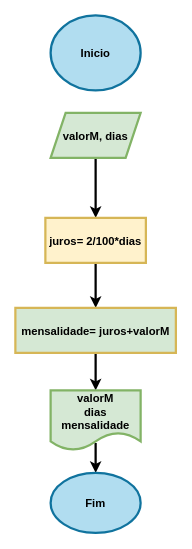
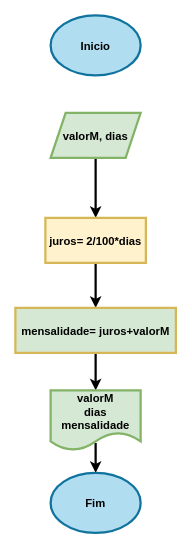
- <mxCell id="2" value="Inicio" style="ellipse;whiteSpace=wrap;html=1;fillColor=#b1ddf0;strokeColor=#10739e;strokeWidth=3;fontStyle=1;fontSize=15;" vertex="1" parent="1"><mxGeometry x="67" y="20" width="120" height="100" as="geometry" /></mxCell>
+ <mxCell id="2" value="Inicio" style="ellipse;whiteSpace=wrap;html=1;fillColor=#b1ddf0;strokeColor=#10739e;strokeWidth=3;fontStyle=1;fontSize=15;" vertex="1" parent="1"><mxGeometry x="67" y="20" width="120" height="80" as="geometry" /></mxCell>
